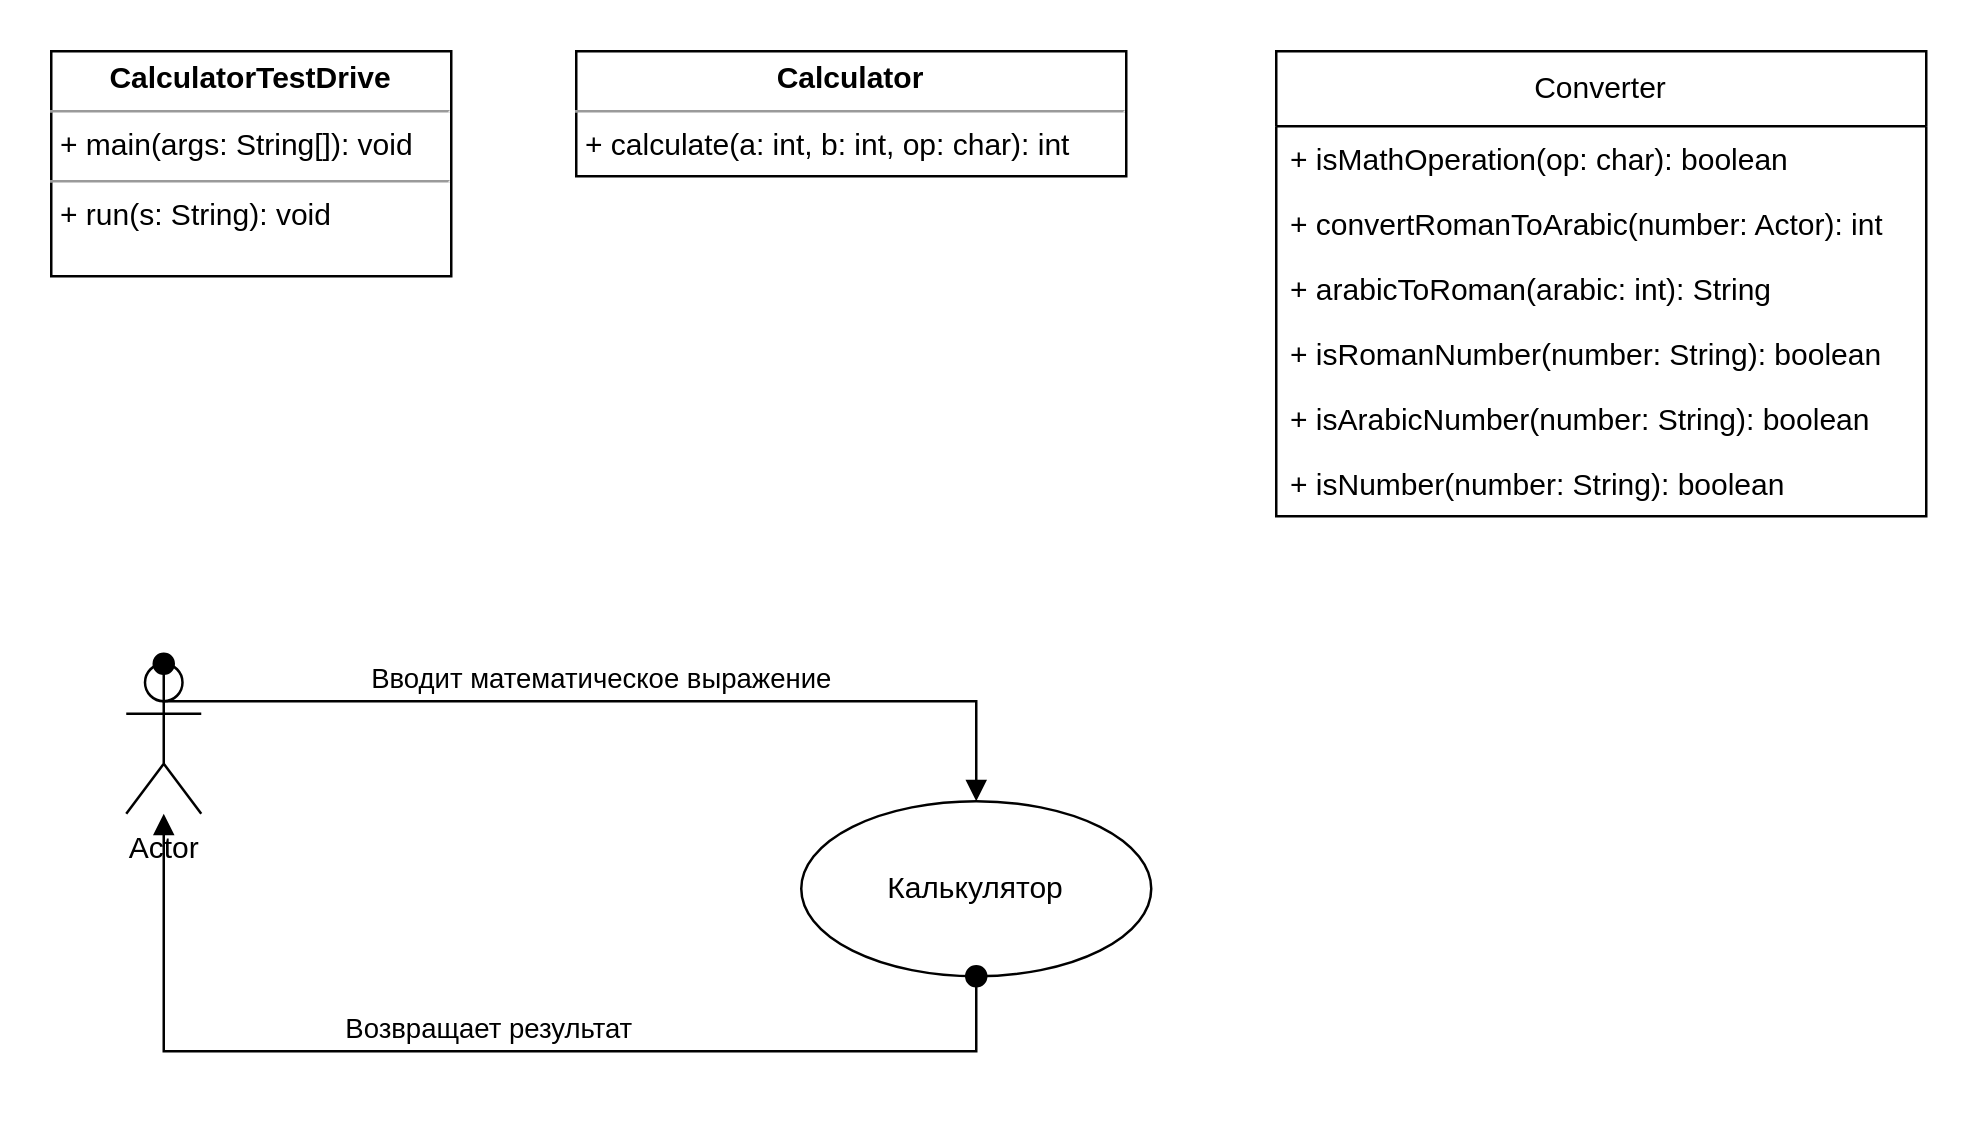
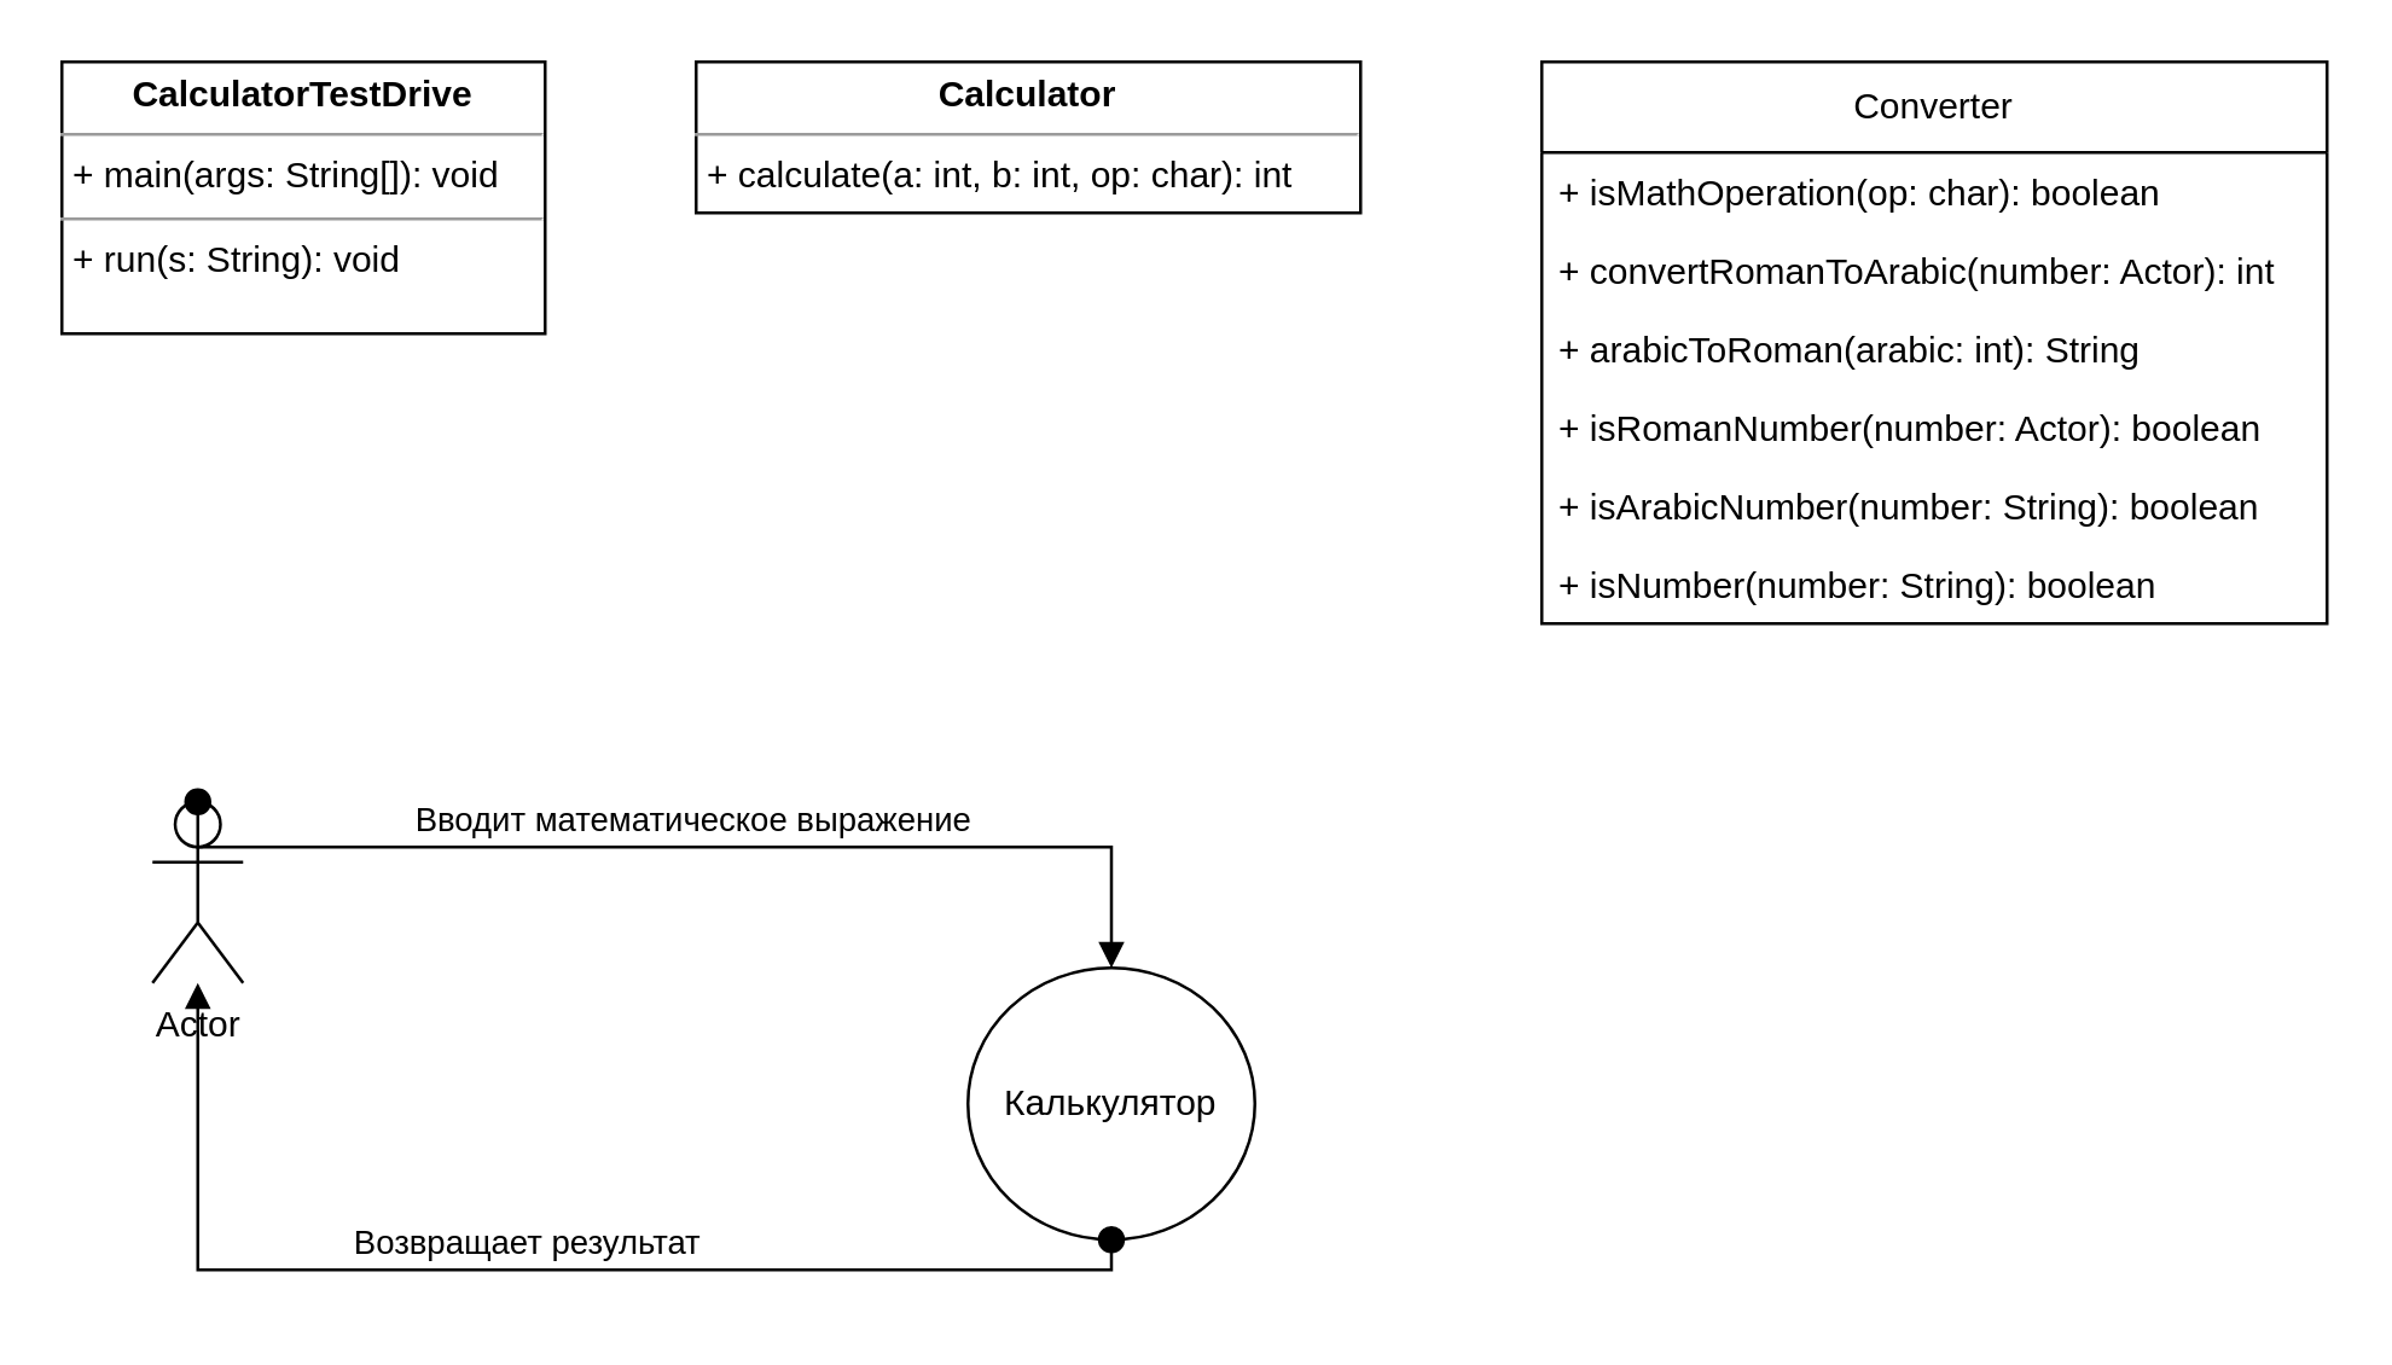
- <mxCell id="8" value="+ isRomanNumber(number: String): boolean" style="text;strokeColor=none;fillColor=none;align=left;verticalAlign=top;spacingLeft=4;spacingRight=4;overflow=hidden;rotatable=0;points=[[0,0.5],[1,0.5]];portConstraint=eastwest;whiteSpace=wrap;html=1;shadow=0;" vertex="1" parent="4"><mxGeometry y="108" width="260" height="26" as="geometry" /></mxCell>
+ <mxCell id="8" value="+ isRomanNumber(number: Actor): boolean" style="text;strokeColor=none;fillColor=none;align=left;verticalAlign=top;spacingLeft=4;spacingRight=4;overflow=hidden;rotatable=0;points=[[0,0.5],[1,0.5]];portConstraint=eastwest;whiteSpace=wrap;html=1;shadow=0;" vertex="1" parent="4"><mxGeometry y="108" width="260" height="26" as="geometry" /></mxCell>
- <mxCell id="12" value="Калькулятор" style="ellipse;whiteSpace=wrap;html=1;" vertex="1" parent="1"><mxGeometry x="320" y="320" width="140" height="70" as="geometry" /></mxCell>
+ <mxCell id="12" value="Калькулятор" style="ellipse;whiteSpace=wrap;html=1;" vertex="1" parent="1"><mxGeometry x="320" y="320" width="95" height="90" as="geometry" /></mxCell>
